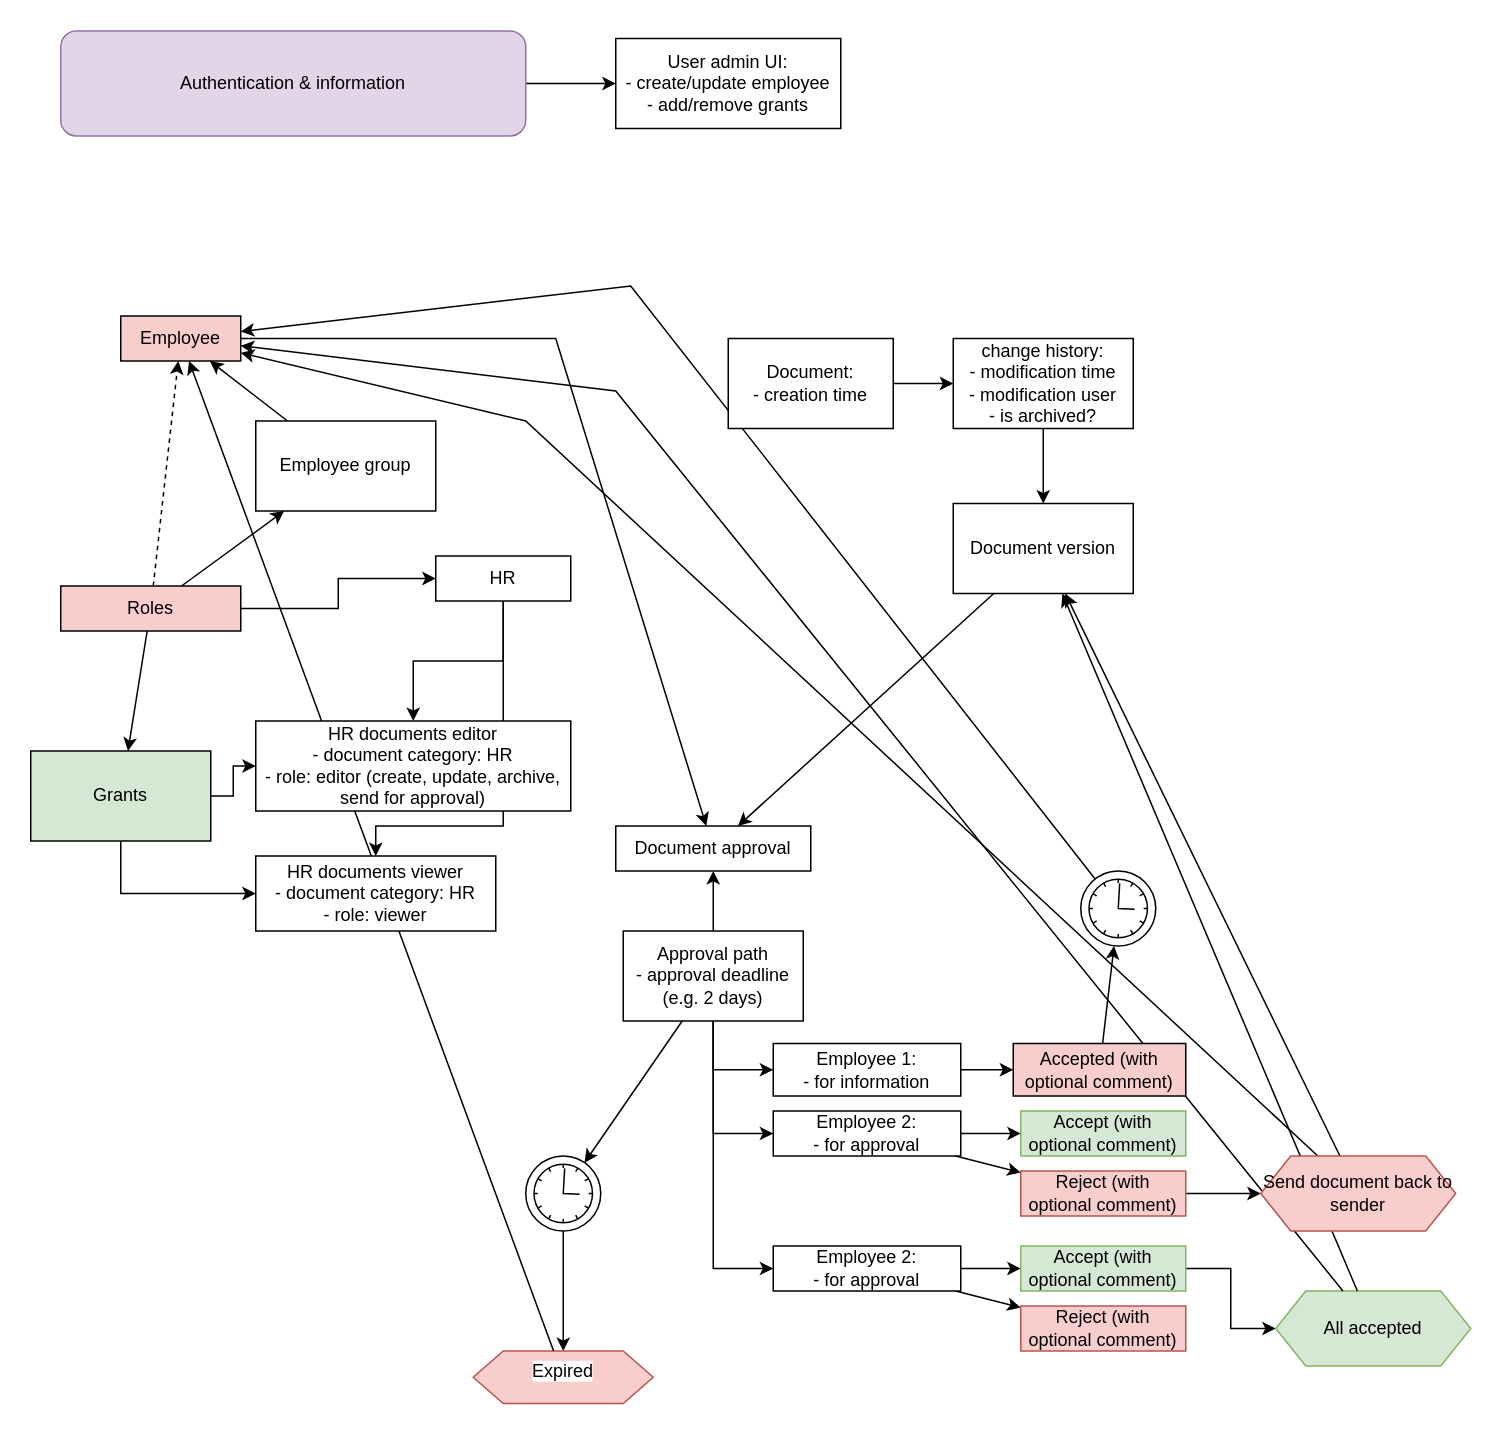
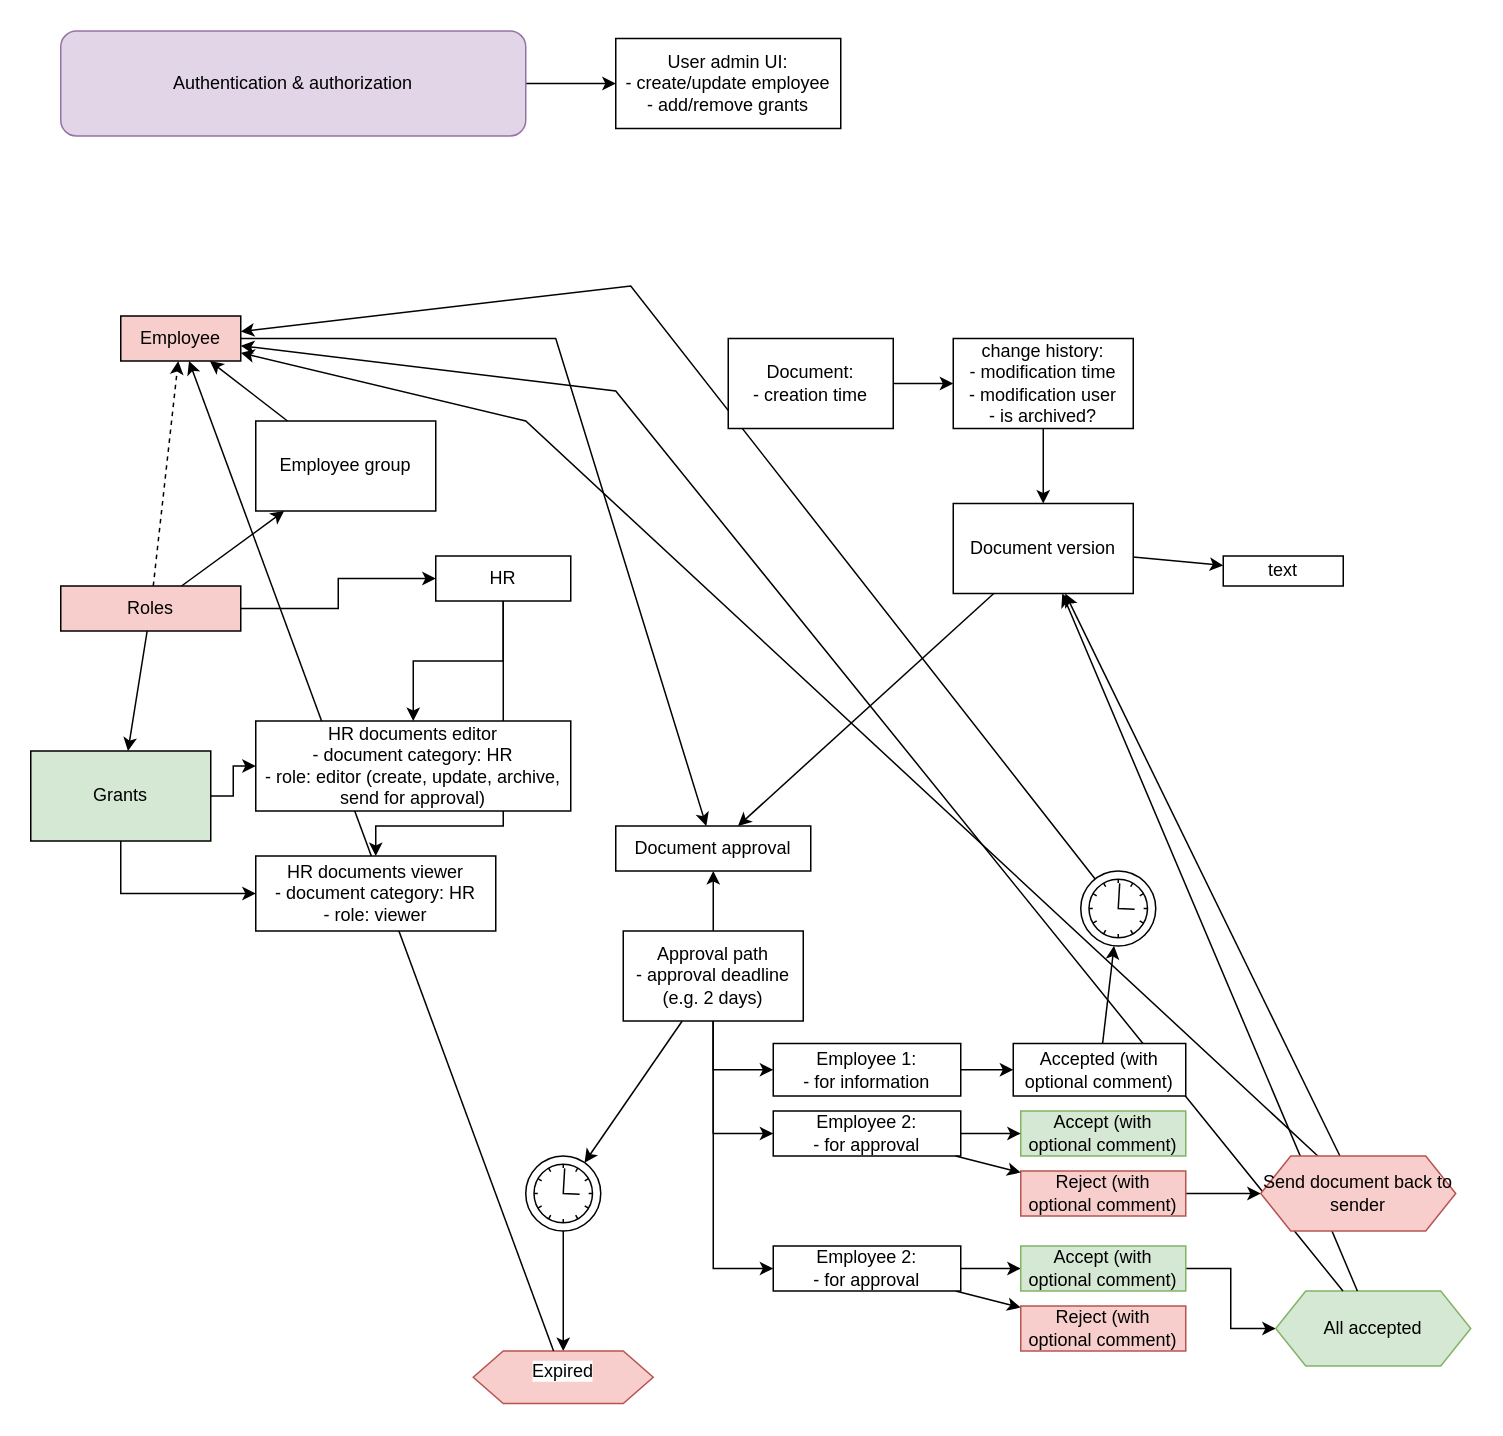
- <mxCell id="63" value="Authentication &amp;amp; information" style="rounded=1;whiteSpace=wrap;html=1;fillColor=#e1d5e7;strokeColor=#9673a6;" vertex="1" parent="1"><mxGeometry x="40" y="20" width="310" height="70" as="geometry" /></mxCell>
+ <mxCell id="63" value="Authentication &amp;amp; authorization" style="rounded=1;whiteSpace=wrap;html=1;fillColor=#e1d5e7;strokeColor=#9673a6;" vertex="1" parent="1"><mxGeometry x="40" y="20" width="310" height="70" as="geometry" /></mxCell>
+ <mxCell id="4" value="" style="endArrow=classic;html=1;rounded=0;" edge="1" parent="1" source="6" target="3"><mxGeometry width="50" height="50" relative="1" as="geometry"><mxPoint x="505" y="465" as="sourcePoint" /><mxPoint x="555" y="415" as="targetPoint" /></mxGeometry></mxCell>
+ <mxCell id="3" value="text" style="rounded=0;whiteSpace=wrap;html=1;" vertex="1" parent="1"><mxGeometry x="815" y="370" width="80" height="20" as="geometry" /></mxCell>
- <mxCell id="57" value="Accepted (with optional comment)" style="rounded=0;whiteSpace=wrap;html=1;fillColor=#f8cecc;" vertex="1" parent="1"><mxGeometry x="675" y="695" width="115" height="35" as="geometry" /></mxCell>
+ <mxCell id="57" value="Accepted (with optional comment)" style="rounded=0;whiteSpace=wrap;html=1;" vertex="1" parent="1"><mxGeometry x="675" y="695" width="115" height="35" as="geometry" /></mxCell>
